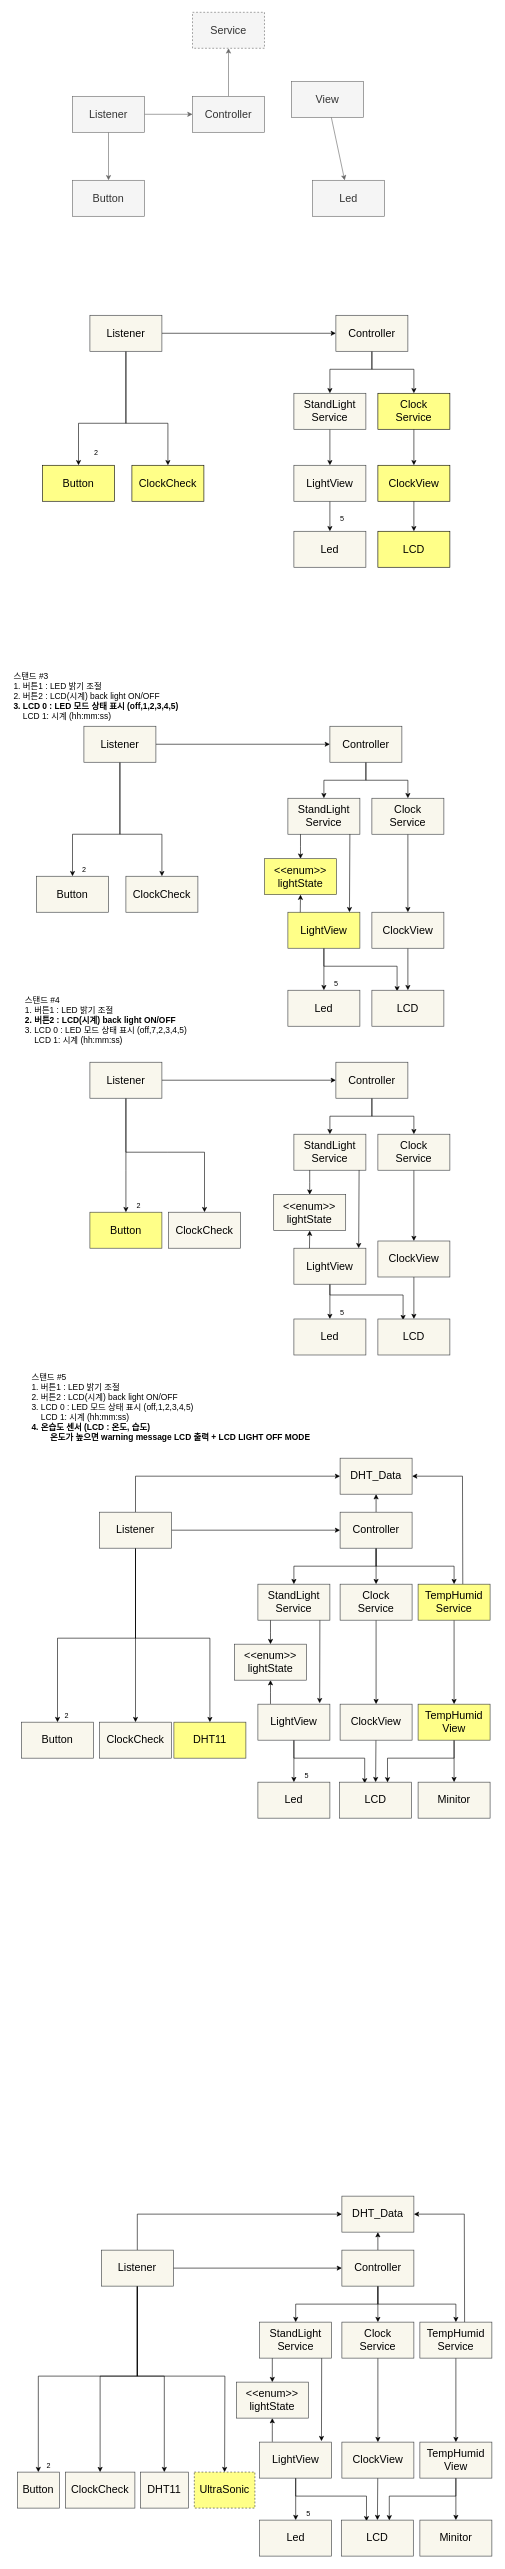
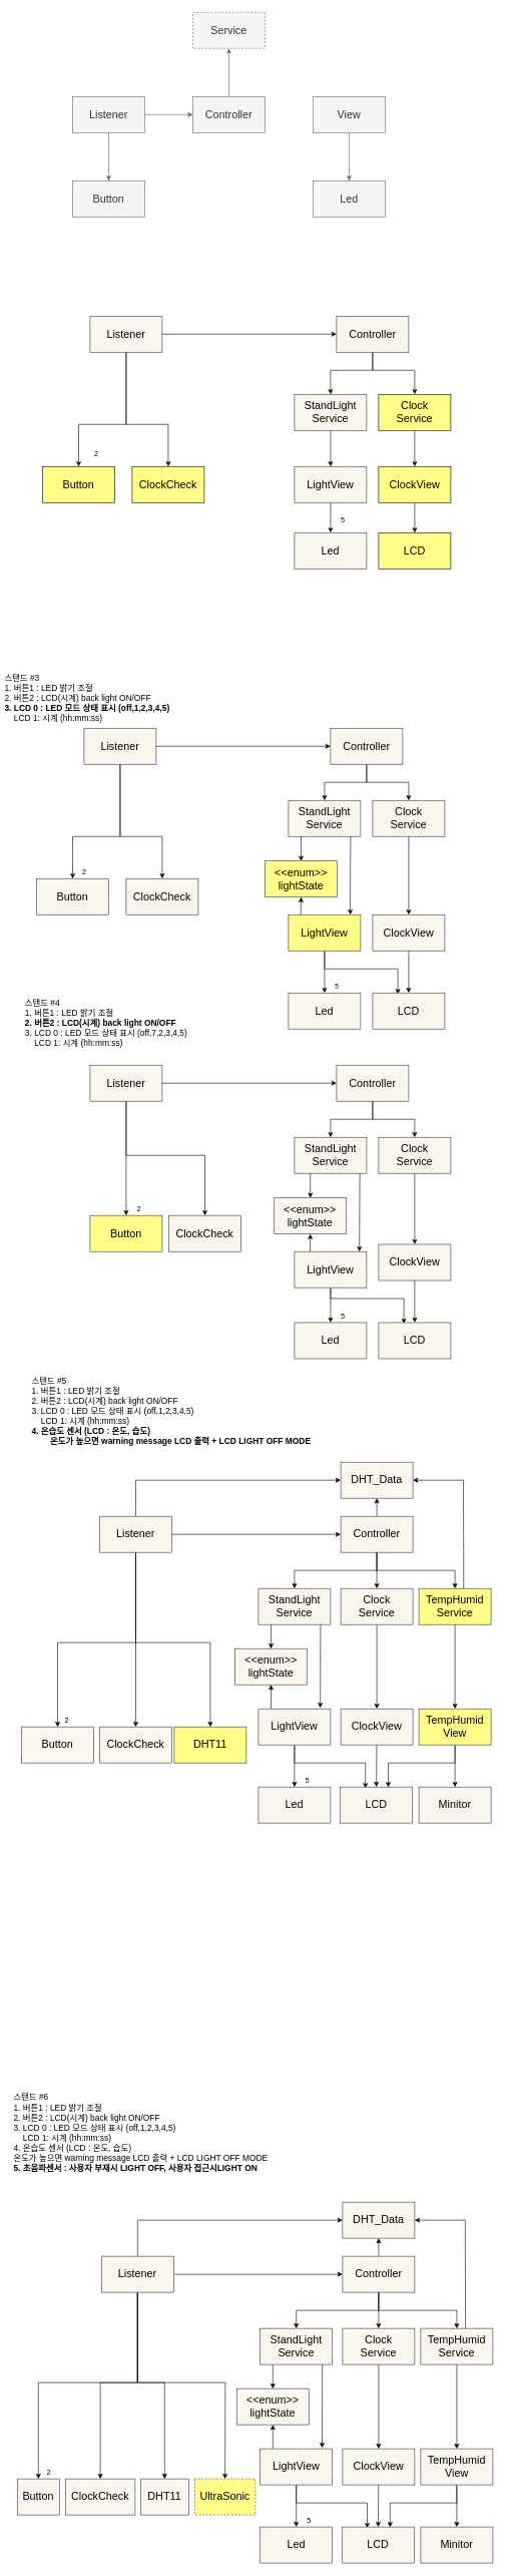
- <mxCell id="9" value="View" style="whiteSpace=wrap;html=1;fontSize=18;strokeColor=#666666;fontColor=#333333;fillColor=#f5f5f5;" parent="1" vertex="1"><mxGeometry x="485" y="135" width="120" height="60" as="geometry" /></mxCell>
+ <mxCell id="9" value="View" style="whiteSpace=wrap;html=1;fontSize=18;strokeColor=#666666;fontColor=#333333;fillColor=#f5f5f5;" parent="1" vertex="1"><mxGeometry x="520" y="160" width="120" height="60" as="geometry" /></mxCell>
- <mxCell id="54" value="&lt;font&gt;&lt;font style=&quot;font-size: 14px&quot;&gt;스탠드 #3&lt;br&gt;1. 버튼1 : LED 밝기 조절&lt;br&gt;2. 버튼2 : LCD(시계) back light ON/OFF&lt;br&gt;&lt;b&gt;3. LCD 0 : LED 모드 상태 표시 (off,1,2,3,4,5)&lt;/b&gt;&lt;br&gt;&amp;nbsp; &amp;nbsp; LCD 1: 시계 (hh:mm:ss)&lt;/font&gt;&lt;br&gt;&lt;/font&gt;" style="text;html=1;resizable=0;autosize=1;align=left;verticalAlign=middle;points=[];fillColor=none;strokeColor=none;rounded=0;fontColor=#000000;" parent="1" vertex="1"><mxGeometry x="20" y="1120" width="300" height="80" as="geometry" /></mxCell>
+ <mxCell id="54" value="&lt;font&gt;&lt;font style=&quot;font-size: 14px&quot;&gt;스탠드 #3&lt;br&gt;1. 버튼1 : LED 밝기 조절&lt;br&gt;2. 버튼2 : LCD(시계) back light ON/OFF&lt;br&gt;&lt;b&gt;3. LCD 0 : LED 모드 상태 표시 (off,1,2,3,4,5)&lt;/b&gt;&lt;br&gt;&amp;nbsp; &amp;nbsp; LCD 1: 시계 (hh:mm:ss)&lt;/font&gt;&lt;br&gt;&lt;/font&gt;" style="text;html=1;resizable=0;autosize=1;align=left;verticalAlign=middle;points=[];fillColor=none;strokeColor=none;rounded=0;fontColor=#000000;" parent="1" vertex="1"><mxGeometry x="5" y="1120" width="300" height="80" as="geometry" /></mxCell>
+ <mxCell id="115" value="&lt;font&gt;&lt;font style=&quot;font-size: 14px&quot;&gt;&lt;font&gt;&lt;font&gt;&lt;font&gt;스탠드 #6&lt;br&gt;1. 버튼1 : LED 밝기 조절&lt;br&gt;2. 버튼2 : LCD(시계) back light ON/OFF&lt;br&gt;3. LCD 0 : LED 모드 상태 표시 (off,1,2,3,4,5)&lt;br&gt;&amp;nbsp; &amp;nbsp; LCD 1: 시계 (hh:mm:ss)&lt;br&gt;&lt;/font&gt;4. 온습도 센서 (LCD : 온도, 습도)&lt;br&gt;&lt;/font&gt;&lt;span&gt;&#09;&lt;/span&gt;온도가 높으면 warning message LCD 출력 + LCD LIGHT OFF MODE&lt;br&gt;&lt;/font&gt;&lt;b&gt;5. 초음파센서 : 사용자 부재시 LIGHT OFF, 사용자 접근시&lt;/b&gt;&lt;b&gt;LIGHT&amp;nbsp;&lt;/b&gt;&lt;b&gt;ON&lt;/b&gt;&lt;/font&gt;&lt;br&gt;&lt;/font&gt;" style="text;html=1;resizable=0;autosize=1;align=left;verticalAlign=middle;points=[];fillColor=none;strokeColor=none;rounded=0;fontColor=#000000;" parent="1" vertex="1"><mxGeometry x="20" y="3485" width="450" height="120" as="geometry" /></mxCell>
